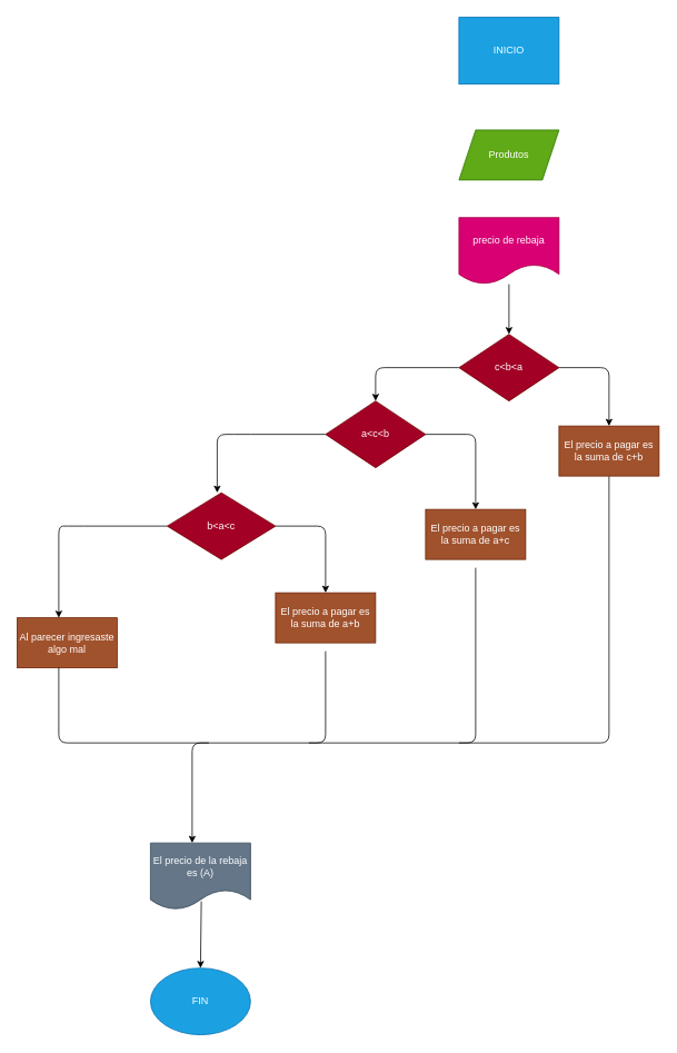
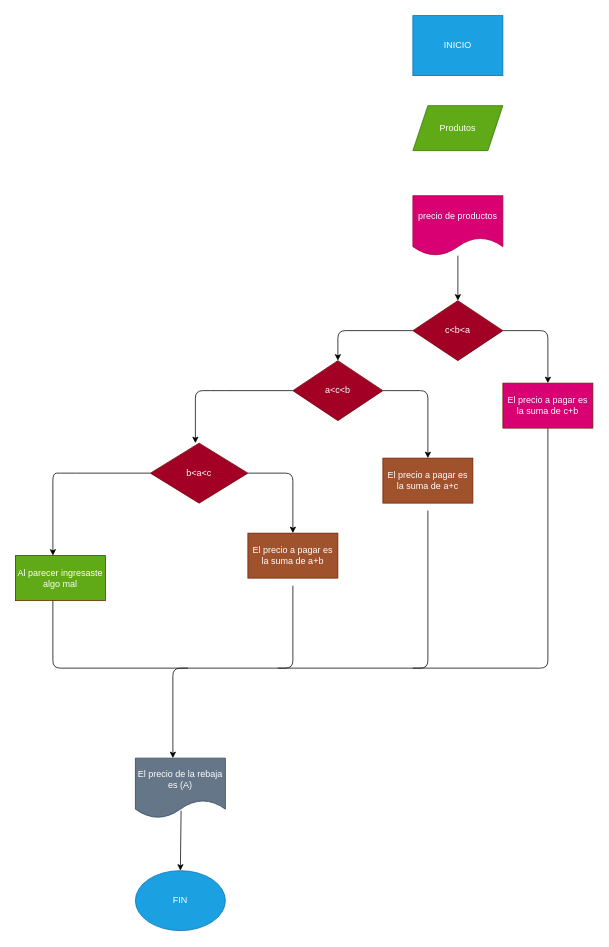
- <mxCell id="3" value="Produtos" style="shape=parallelogram;perimeter=parallelogramPerimeter;whiteSpace=wrap;html=1;fixedSize=1;fillColor=#60a917;fontColor=#ffffff;strokeColor=#2D7600;" vertex="1" parent="1"><mxGeometry x="550" y="155" width="120" height="60" as="geometry" /></mxCell>
+ <mxCell id="3" value="Produtos" style="shape=parallelogram;perimeter=parallelogramPerimeter;whiteSpace=wrap;html=1;fixedSize=1;fillColor=#60a917;fontColor=#ffffff;strokeColor=#2D7600;" vertex="1" parent="1"><mxGeometry x="550" y="140" width="120" height="60" as="geometry" /></mxCell>
- <mxCell id="5" value="precio de rebaja" style="shape=document;whiteSpace=wrap;html=1;boundedLbl=1;fillColor=#d80073;fontColor=#ffffff;strokeColor=#A50040;" vertex="1" parent="1"><mxGeometry x="550" y="260" width="120" height="80" as="geometry" /></mxCell>
+ <mxCell id="5" value="precio de productos" style="shape=document;whiteSpace=wrap;html=1;boundedLbl=1;fillColor=#d80073;fontColor=#ffffff;strokeColor=#A50040;" vertex="1" parent="1"><mxGeometry x="550" y="260" width="120" height="80" as="geometry" /></mxCell>
- <mxCell id="10" value="El precio a pagar es la suma de c+b" style="rounded=0;whiteSpace=wrap;html=1;fillColor=#a0522d;fontColor=#ffffff;strokeColor=#6D1F00;" vertex="1" parent="1"><mxGeometry x="670" y="510" width="120" height="60" as="geometry" /></mxCell>
+ <mxCell id="10" value="El precio a pagar es la suma de c+b" style="rounded=0;whiteSpace=wrap;html=1;fillColor=#d80073;fontColor=#ffffff;strokeColor=#6D1F00;" vertex="1" parent="1"><mxGeometry x="670" y="510" width="120" height="60" as="geometry" /></mxCell>
- <mxCell id="19" value="Al parecer ingresaste algo mal" style="rounded=0;whiteSpace=wrap;html=1;fillColor=#a0522d;fontColor=#ffffff;strokeColor=#6D1F00;" vertex="1" parent="1"><mxGeometry x="20" y="740" width="120" height="60" as="geometry" /></mxCell>
+ <mxCell id="19" value="Al parecer ingresaste algo mal" style="rounded=0;whiteSpace=wrap;html=1;fillColor=#60a917;fontColor=#ffffff;strokeColor=#6D1F00;" vertex="1" parent="1"><mxGeometry x="20" y="740" width="120" height="60" as="geometry" /></mxCell>
